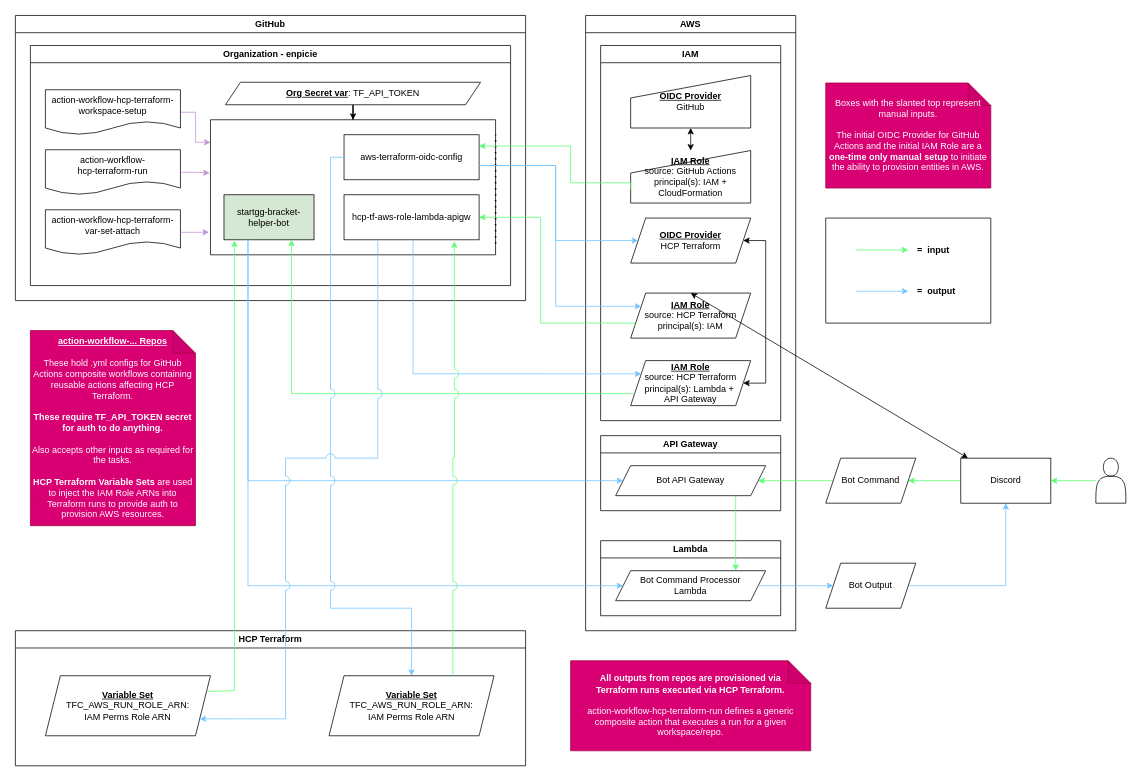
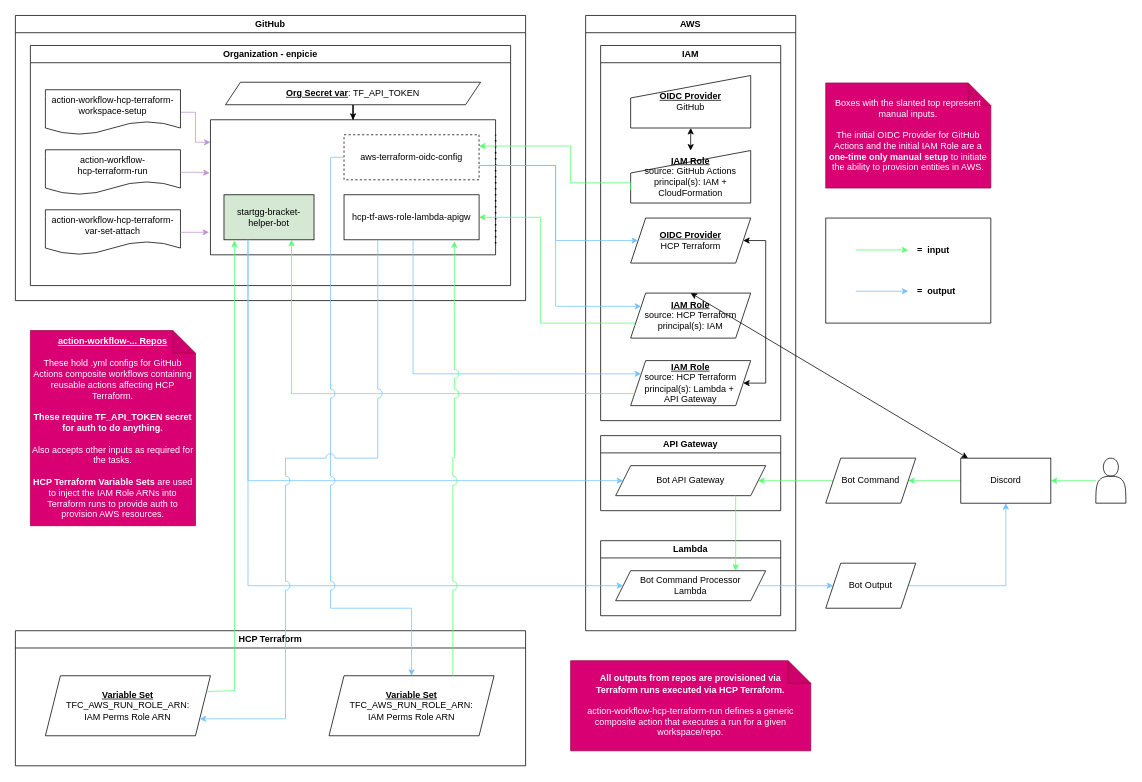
- <mxCell id="7" value="aws-terraform-oidc-config" style="rounded=0;whiteSpace=wrap;html=1;" vertex="1" parent="6"><mxGeometry x="178" y="20" width="180" height="60" as="geometry" /></mxCell>
+ <mxCell id="7" value="aws-terraform-oidc-config" style="rounded=0;whiteSpace=wrap;html=1;dashed=1;" vertex="1" parent="6"><mxGeometry x="178" y="20" width="180" height="60" as="geometry" /></mxCell>
